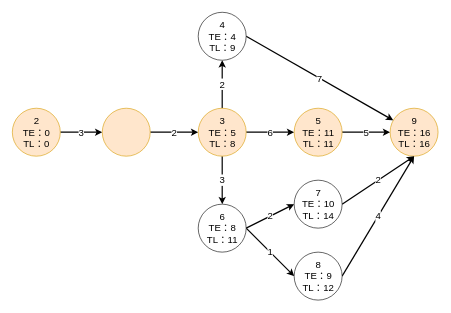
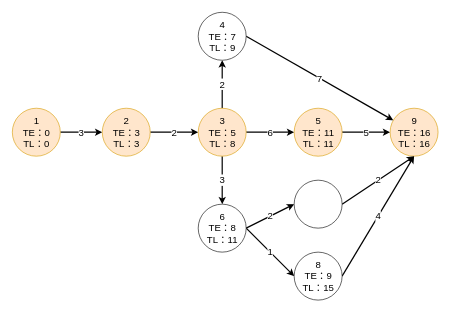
- <mxCell id="26" value="4&lt;br&gt;TE：4&lt;br&gt;TL：9" style="text;html=1;align=center;verticalAlign=middle;resizable=0;points=[];autosize=1;strokeColor=none;fillColor=none;fontSize=16;fontFamily=Helvetica;fontColor=default;" parent="1" vertex="1"><mxGeometry x="335" y="25" width="70" height="70" as="geometry" /></mxCell>
+ <mxCell id="26" value="4&lt;br&gt;TE：7&lt;br&gt;TL：9" style="text;html=1;align=center;verticalAlign=middle;resizable=0;points=[];autosize=1;strokeColor=none;fillColor=none;fontSize=16;fontFamily=Helvetica;fontColor=default;" parent="1" vertex="1"><mxGeometry x="335" y="25" width="70" height="70" as="geometry" /></mxCell>
- <mxCell id="24" value="2&lt;br&gt;TE：0&lt;br&gt;TL：0" style="text;html=1;align=center;verticalAlign=middle;resizable=0;points=[];autosize=1;strokeColor=none;fillColor=none;fontSize=16;fontFamily=Helvetica;fontColor=default;" parent="1" vertex="1"><mxGeometry x="25" y="185" width="70" height="70" as="geometry" /></mxCell>
+ <mxCell id="24" value="1&lt;br&gt;TE：0&lt;br&gt;TL：0" style="text;html=1;align=center;verticalAlign=middle;resizable=0;points=[];autosize=1;strokeColor=none;fillColor=none;fontSize=16;fontFamily=Helvetica;fontColor=default;" parent="1" vertex="1"><mxGeometry x="25" y="185" width="70" height="70" as="geometry" /></mxCell>
+ <mxCell id="23" value="2&lt;br&gt;TE：3&lt;br&gt;TL：3" style="text;html=1;align=center;verticalAlign=middle;resizable=0;points=[];autosize=1;strokeColor=none;fillColor=none;fontSize=16;fontFamily=Helvetica;fontColor=default;" parent="1" vertex="1"><mxGeometry x="175" y="185" width="70" height="70" as="geometry" /></mxCell>
- <mxCell id="28" value="7&lt;br&gt;TE：10&lt;br&gt;TL：14" style="text;html=1;align=center;verticalAlign=middle;resizable=0;points=[];autosize=1;strokeColor=none;fillColor=none;fontSize=16;fontFamily=Helvetica;fontColor=default;" parent="1" vertex="1"><mxGeometry x="490" y="305" width="80" height="70" as="geometry" /></mxCell>
- <mxCell id="30" value="8&lt;br&gt;TE：9&lt;br&gt;TL：12" style="text;html=1;align=center;verticalAlign=middle;resizable=0;points=[];autosize=1;strokeColor=none;fillColor=none;fontSize=16;fontFamily=Helvetica;fontColor=default;" parent="1" vertex="1"><mxGeometry x="490" y="425" width="80" height="70" as="geometry" /></mxCell>
+ <mxCell id="30" value="8&lt;br&gt;TE：9&lt;br&gt;TL：15" style="text;html=1;align=center;verticalAlign=middle;resizable=0;points=[];autosize=1;strokeColor=none;fillColor=none;fontSize=16;fontFamily=Helvetica;fontColor=default;" parent="1" vertex="1"><mxGeometry x="490" y="425" width="80" height="70" as="geometry" /></mxCell>
